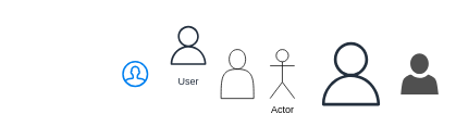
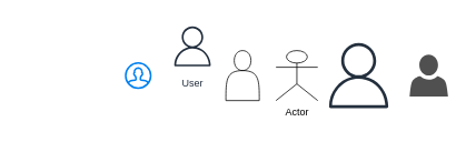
- <mxCell id="2" value="Actor" style="shape=umlActor;verticalLabelPosition=bottom;verticalAlign=top;html=1;outlineConnect=0;" vertex="1" parent="1"><mxGeometry x="330" y="60" width="30" height="60" as="geometry" /></mxCell>
+ <mxCell id="2" value="Actor" style="shape=umlActor;verticalLabelPosition=bottom;verticalAlign=top;html=1;outlineConnect=0;" vertex="1" parent="1"><mxGeometry x="330" y="60" width="50" height="60" as="geometry" /></mxCell>
